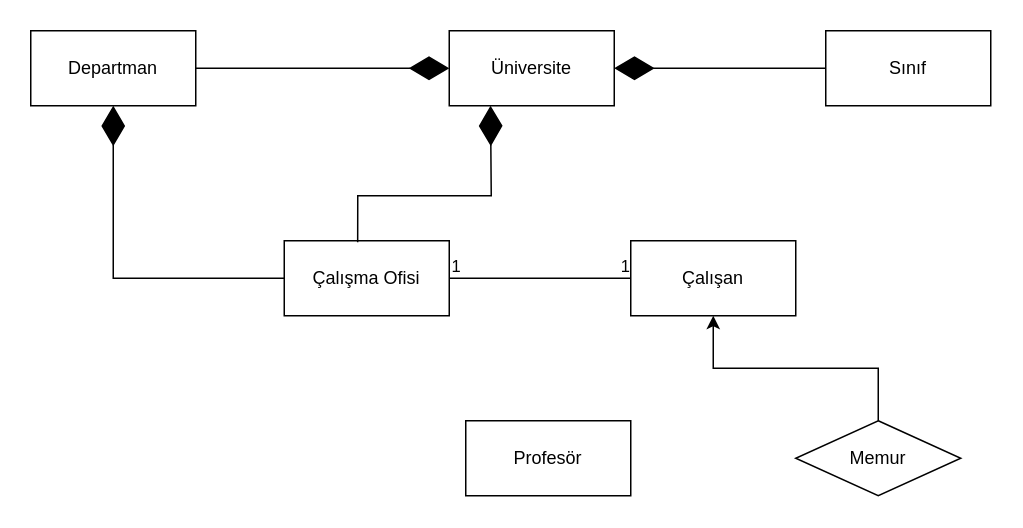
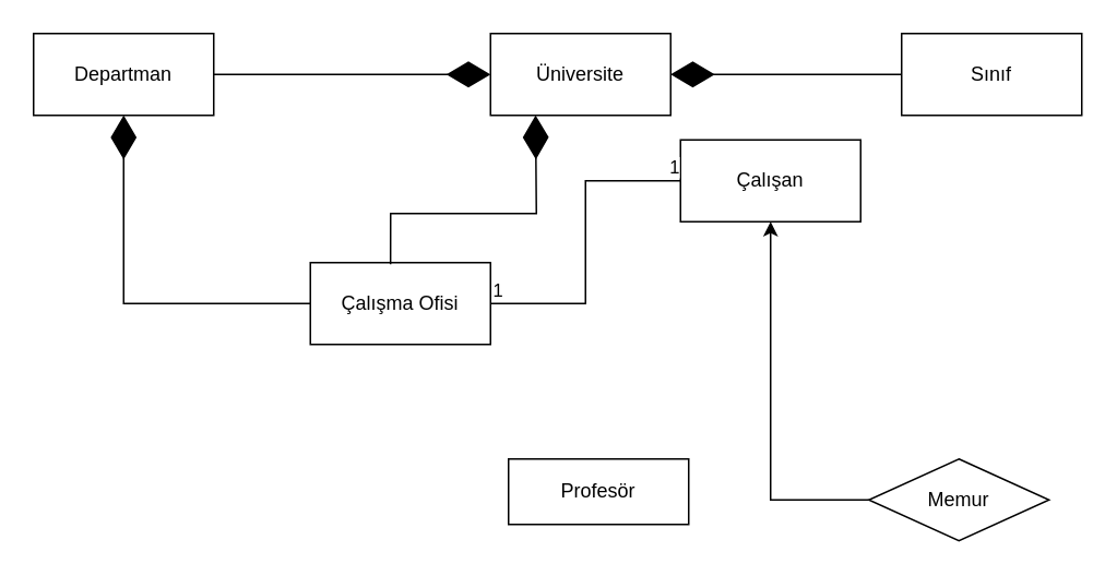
- <mxCell id="6" value="Çalışan" style="html=1;whiteSpace=wrap;" vertex="1" parent="1"><mxGeometry x="420" y="160" width="110" height="50" as="geometry" /></mxCell>
+ <mxCell id="6" value="Çalışan" style="html=1;whiteSpace=wrap;" vertex="1" parent="1"><mxGeometry x="415" y="85" width="110" height="50" as="geometry" /></mxCell>
- <mxCell id="7" value="Profesör" style="html=1;whiteSpace=wrap;" vertex="1" parent="1"><mxGeometry x="310" y="280" width="110" height="50" as="geometry" /></mxCell>
+ <mxCell id="7" value="Profesör" style="html=1;whiteSpace=wrap;" vertex="1" parent="1"><mxGeometry x="310" y="280" width="110" height="40" as="geometry" /></mxCell>
